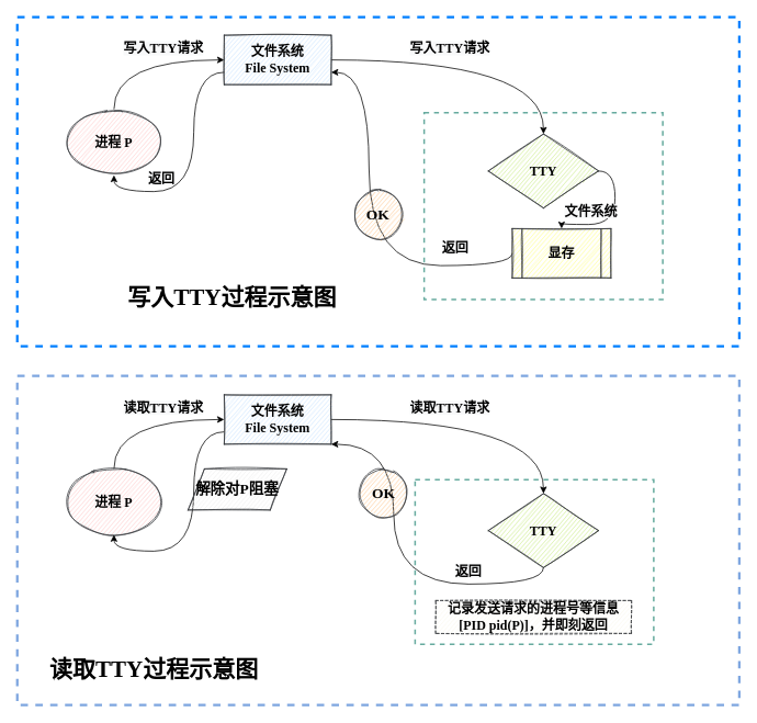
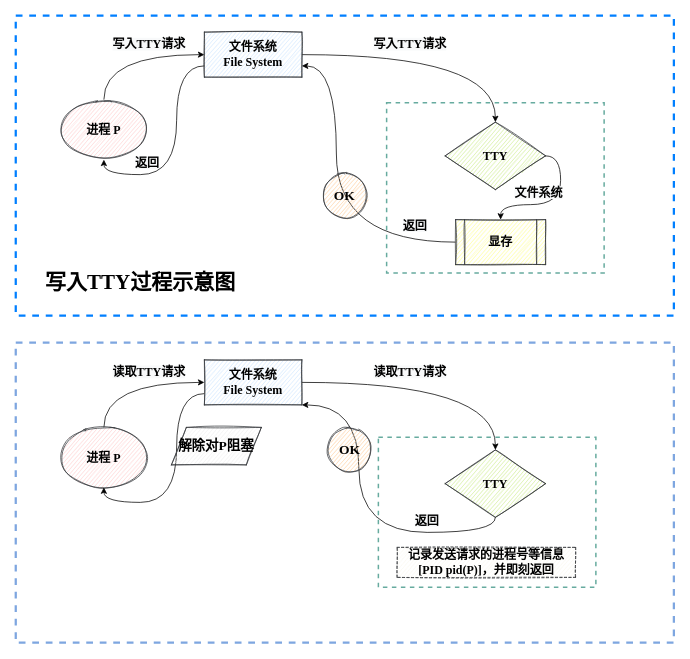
- <mxCell id="16" value="&lt;b style=&quot;font-family: &amp;#34;comic sans ms&amp;#34; ; font-size: 16px&quot;&gt;显存&lt;/b&gt;" style="shape=process;whiteSpace=wrap;html=1;backgroundOutline=1;rounded=0;shadow=0;glass=0;sketch=1;strokeColor=#36393d;strokeWidth=1;fillColor=#ffff88;" vertex="1" parent="1"><mxGeometry x="622" y="277" width="120" height="60" as="geometry" /></mxCell>
+ <mxCell id="16" value="&lt;b style=&quot;font-family: &amp;#34;comic sans ms&amp;#34; ; font-size: 16px&quot;&gt;显存&lt;/b&gt;" style="shape=process;whiteSpace=wrap;html=1;backgroundOutline=1;rounded=0;shadow=0;glass=0;sketch=1;strokeColor=#36393d;strokeWidth=1;fillColor=#ffff88;" vertex="1" parent="1"><mxGeometry x="607" y="292" width="120" height="60" as="geometry" /></mxCell>
- <mxCell id="14" value="&lt;div style=&quot;text-align: center&quot;&gt;&lt;span style=&quot;font-size: 28px&quot;&gt;&lt;font face=&quot;comic sans ms&quot;&gt;&lt;b&gt;写入TTY过程示意图&lt;/b&gt;&lt;/font&gt;&lt;/span&gt;&lt;/div&gt;" style="text;whiteSpace=wrap;html=1;" vertex="1" parent="1"><mxGeometry x="153" y="337" width="270" height="30" as="geometry" /></mxCell>
+ <mxCell id="14" value="&lt;div style=&quot;text-align: center&quot;&gt;&lt;span style=&quot;font-size: 28px&quot;&gt;&lt;font face=&quot;comic sans ms&quot;&gt;&lt;b&gt;写入TTY过程示意图&lt;/b&gt;&lt;/font&gt;&lt;/span&gt;&lt;/div&gt;" style="text;whiteSpace=wrap;html=1;" vertex="1" parent="1"><mxGeometry x="58" y="352" width="270" height="30" as="geometry" /></mxCell>
- <mxCell id="35" value="&lt;div style=&quot;text-align: center&quot;&gt;&lt;span style=&quot;font-size: 28px&quot;&gt;&lt;font face=&quot;comic sans ms&quot;&gt;&lt;b&gt;读取TTY过程示意图&lt;/b&gt;&lt;/font&gt;&lt;/span&gt;&lt;/div&gt;" style="text;whiteSpace=wrap;html=1;" vertex="1" parent="1"><mxGeometry x="58" y="789" width="270" height="30" as="geometry" /></mxCell>
